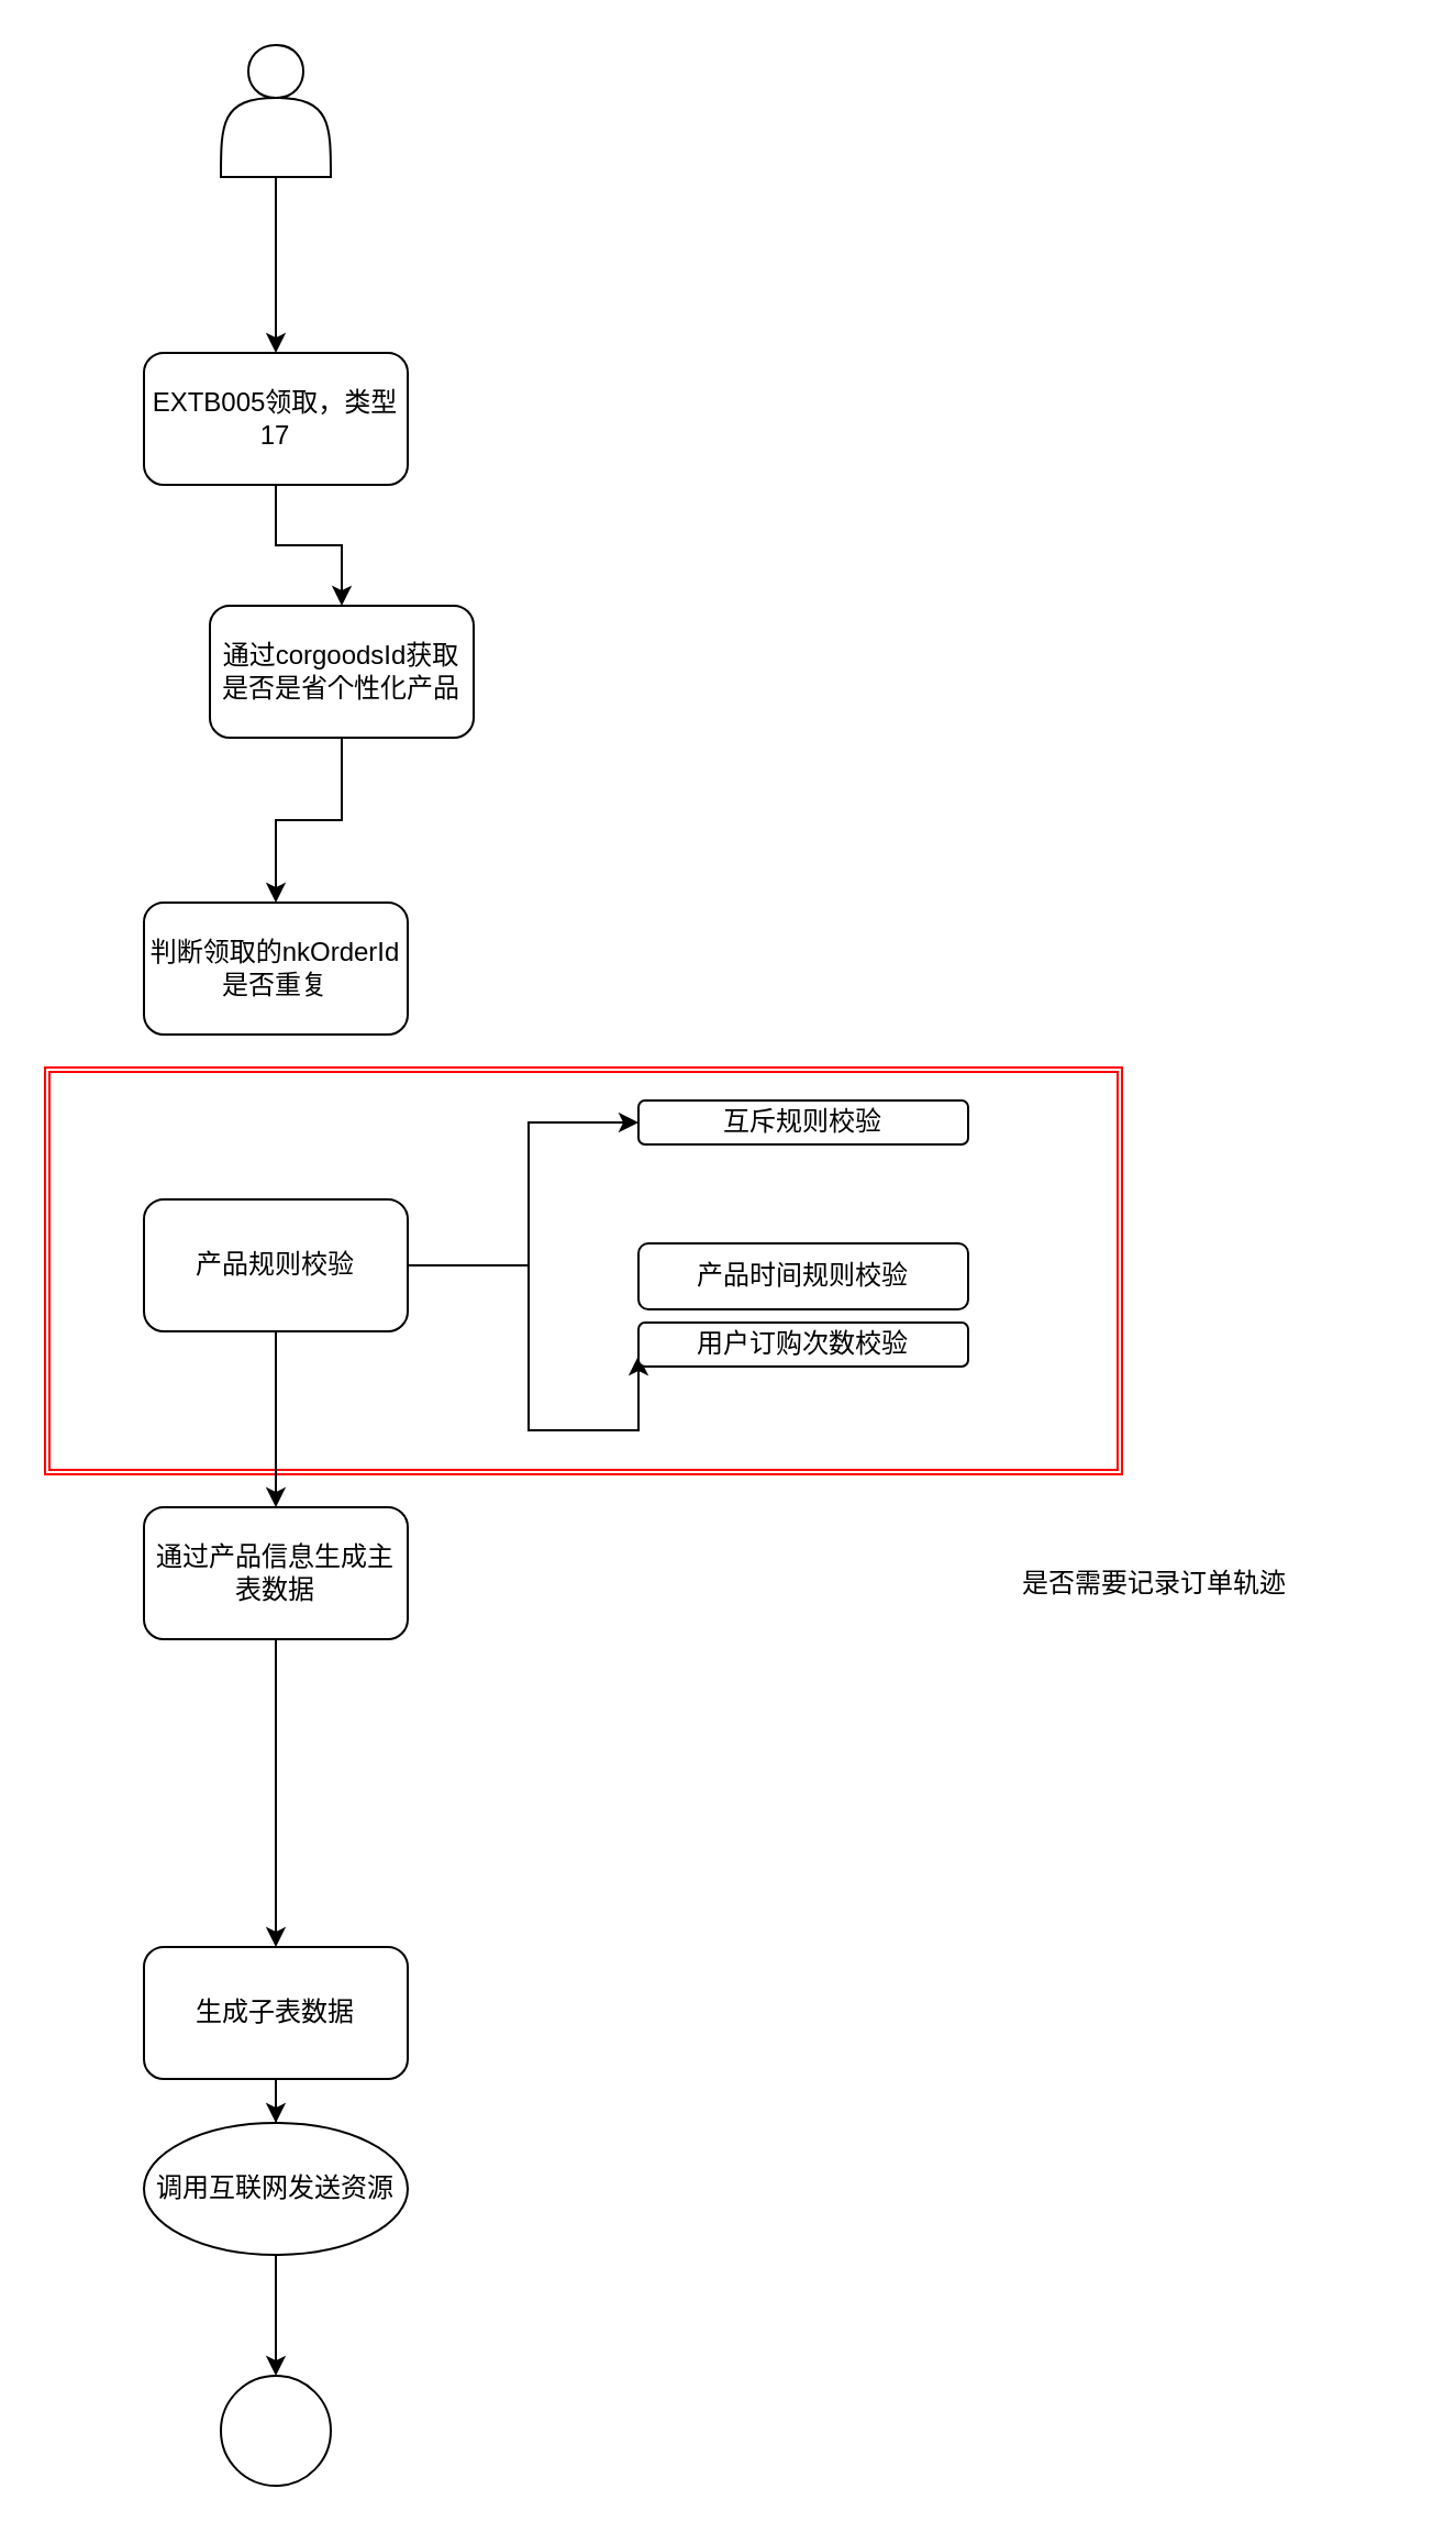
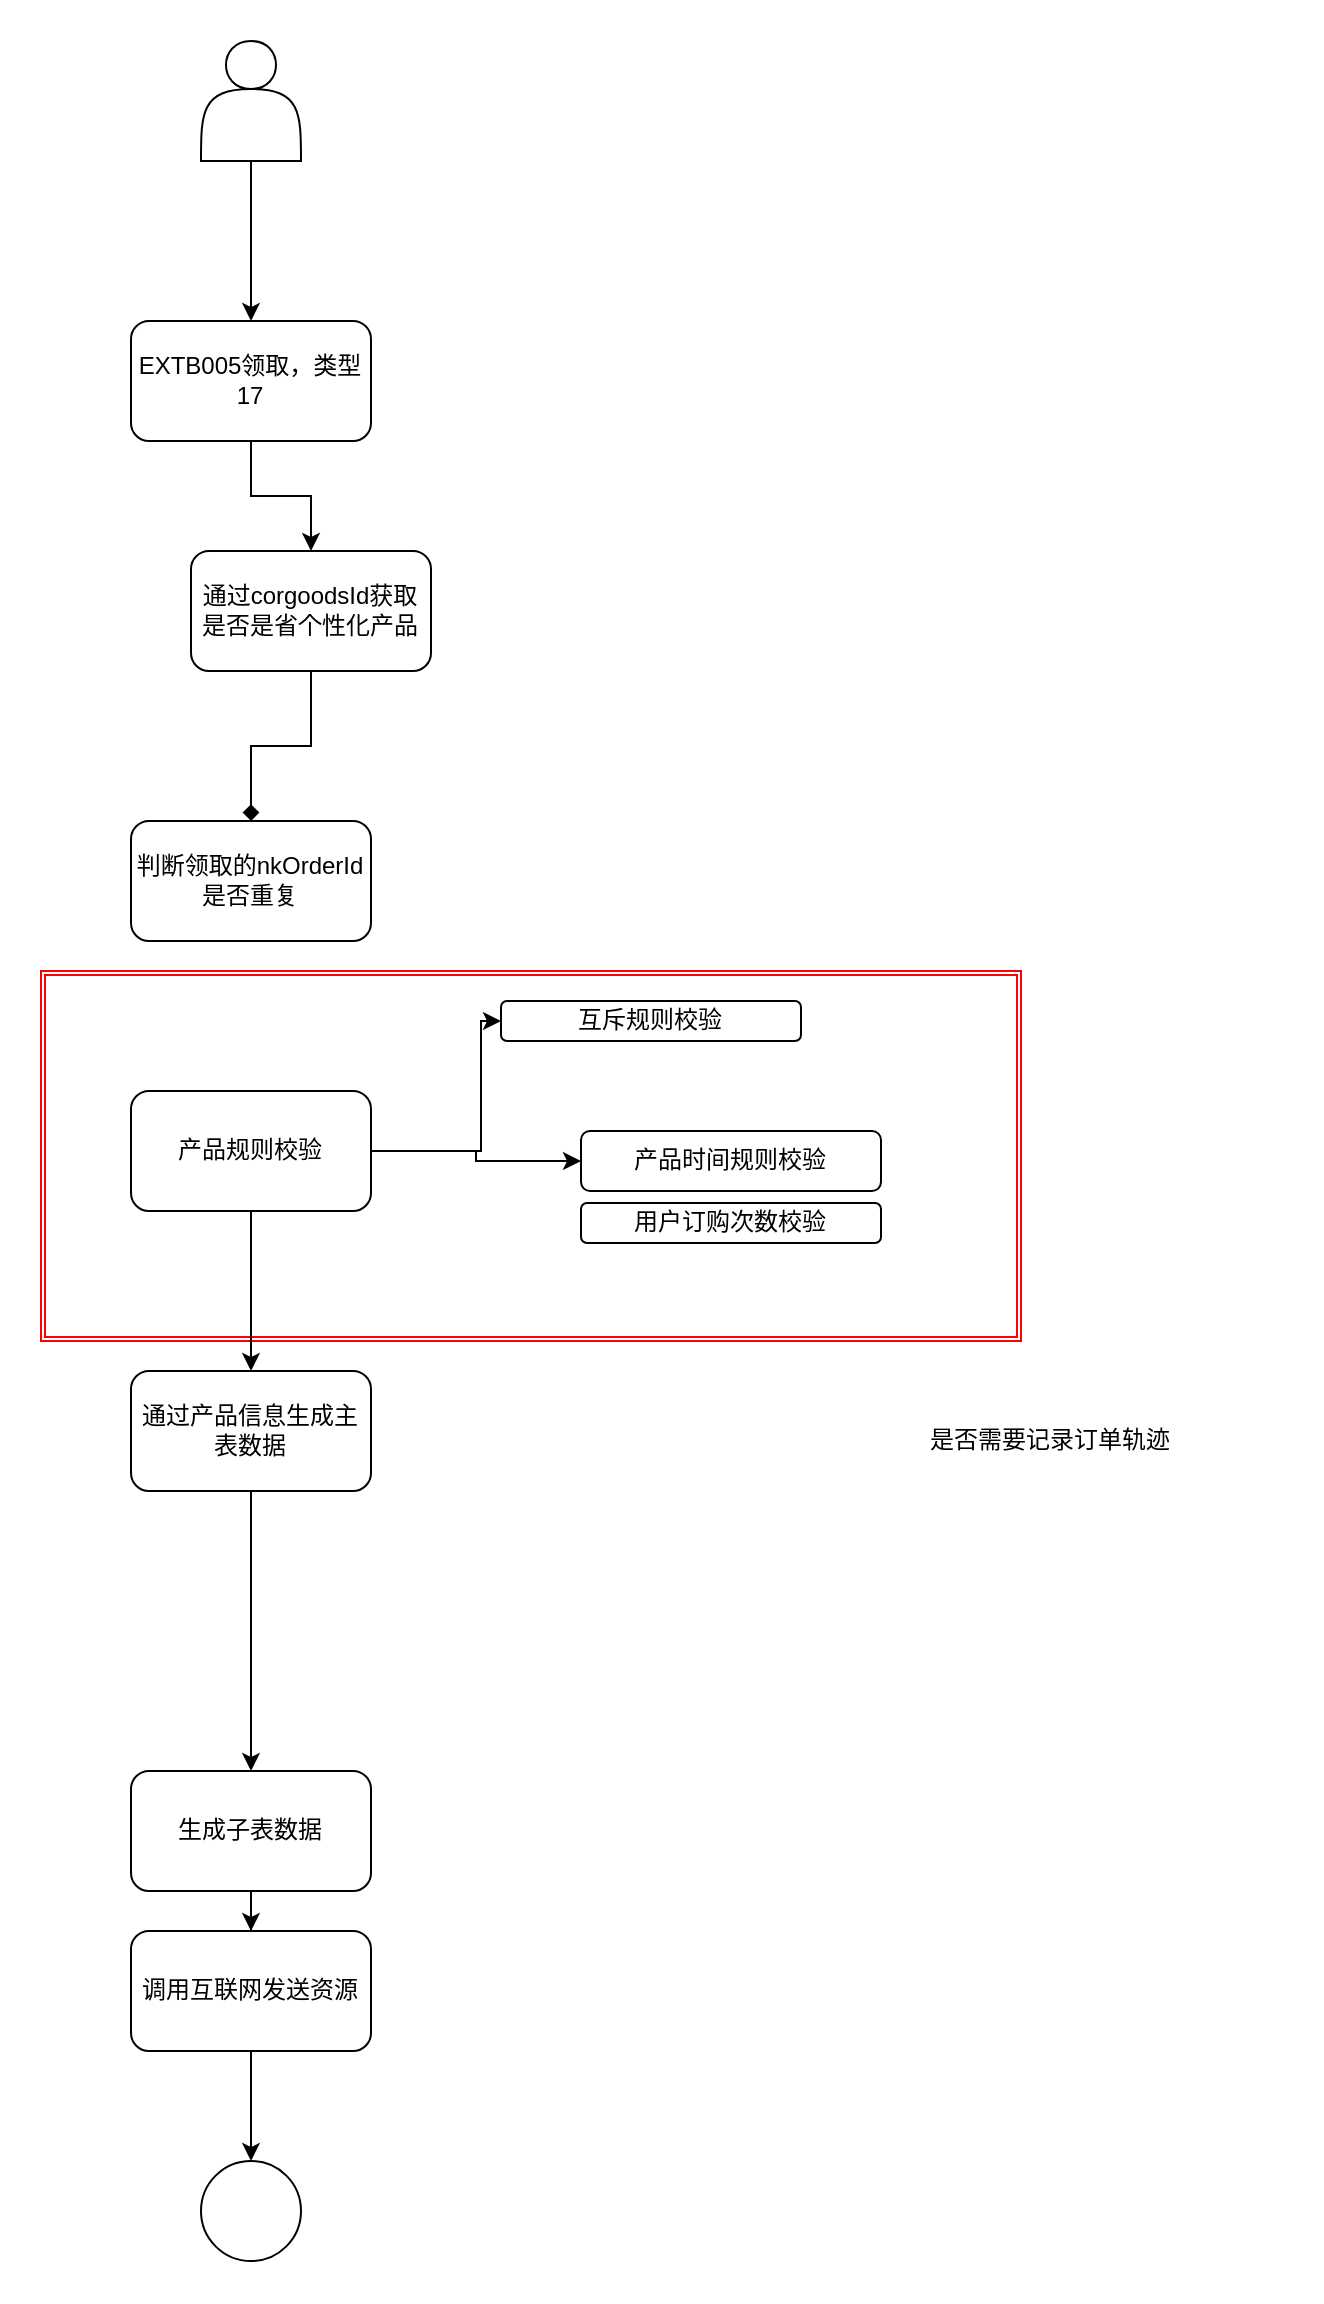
- <mxCell id="7" value="" style="edgeStyle=orthogonalEdgeStyle;rounded=0;orthogonalLoop=1;jettySize=auto;html=1;" parent="1" source="8" target="23" edge="1"><mxGeometry relative="1" as="geometry" /></mxCell>
+ <mxCell id="7" value="" style="edgeStyle=orthogonalEdgeStyle;rounded=0;orthogonalLoop=1;jettySize=auto;html=1;endArrow=diamond;" parent="1" source="8" target="23" edge="1"><mxGeometry relative="1" as="geometry" /></mxCell>
- <mxCell id="20" value="互斥规则校验" style="whiteSpace=wrap;html=1;rounded=1;" parent="1" vertex="1"><mxGeometry x="290" y="500" width="150" height="20" as="geometry" /></mxCell>
+ <mxCell id="20" value="互斥规则校验" style="whiteSpace=wrap;html=1;rounded=1;" parent="1" vertex="1"><mxGeometry x="250" y="500" width="150" height="20" as="geometry" /></mxCell>
+ <mxCell id="16" style="edgeStyle=orthogonalEdgeStyle;rounded=0;orthogonalLoop=1;jettySize=auto;html=1;" parent="1" source="19" target="21" edge="1"><mxGeometry relative="1" as="geometry" /></mxCell>
- <mxCell id="17" style="edgeStyle=orthogonalEdgeStyle;rounded=0;orthogonalLoop=1;jettySize=auto;html=1;entryX=0;entryY=0.75;entryDx=0;entryDy=0;" parent="1" source="19" target="22" edge="1"><mxGeometry relative="1" as="geometry"><Array as="points"><mxPoint x="240" y="575" /><mxPoint x="240" y="650" /></Array></mxGeometry></mxCell>
- <mxCell id="14" value="调用互联网发送资源" style="ellipse;whiteSpace=wrap;html=1;" parent="1" vertex="1"><mxGeometry x="65" y="965" width="120" height="60" as="geometry" /></mxCell>
+ <mxCell id="14" value="调用互联网发送资源" style="whiteSpace=wrap;html=1;rounded=1;" parent="1" vertex="1"><mxGeometry x="65" y="965" width="120" height="60" as="geometry" /></mxCell>
